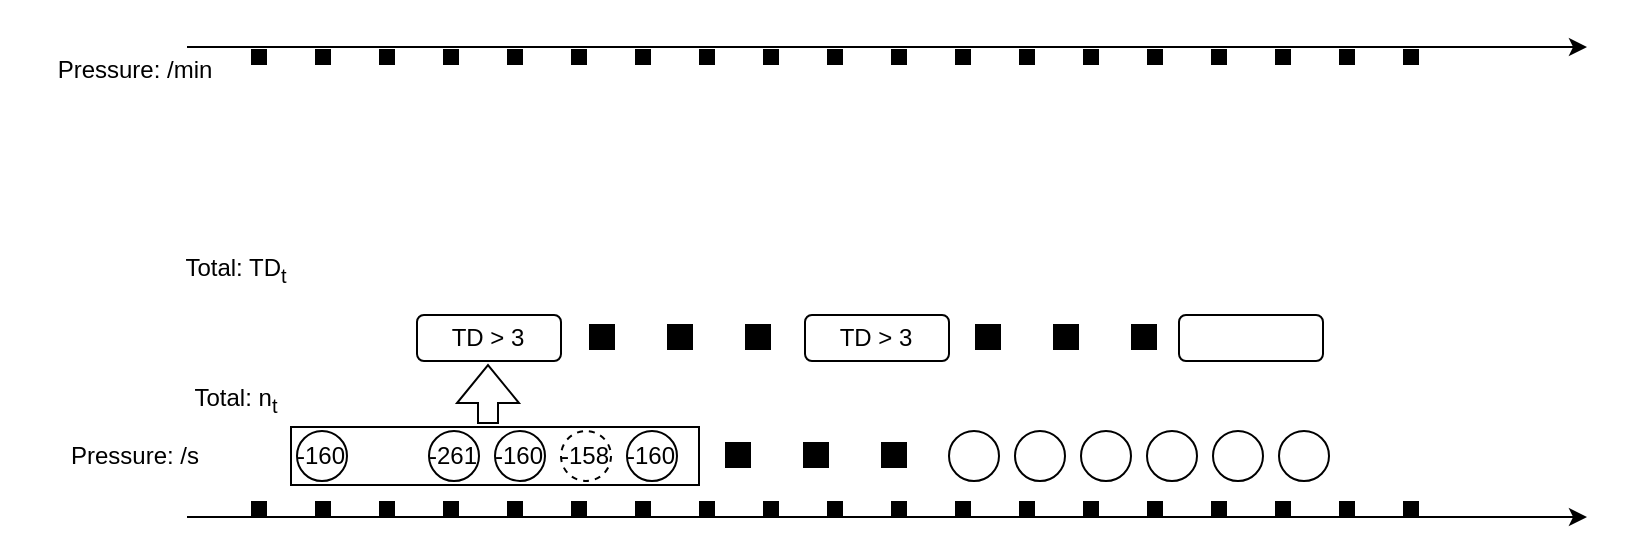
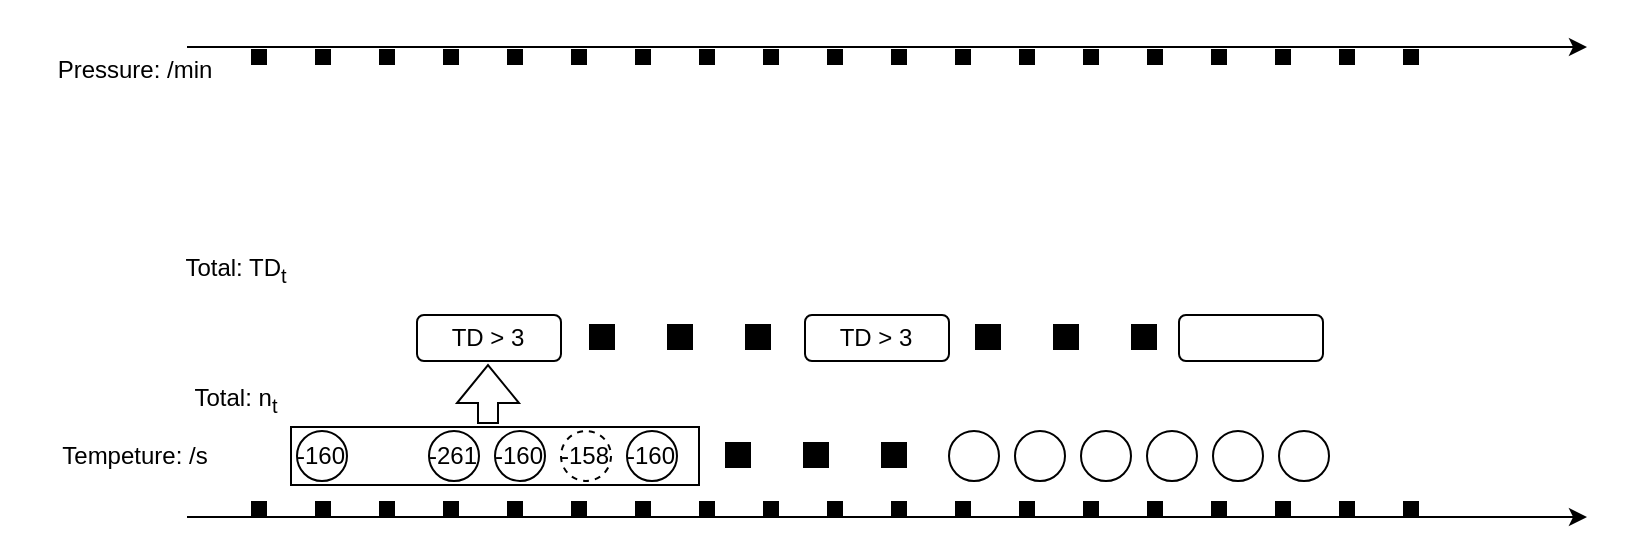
- <mxCell id="16" value="Pressure: /s" style="text;html=1;align=center;verticalAlign=middle;whiteSpace=wrap;rounded=0;" vertex="1" parent="1"><mxGeometry x="20" y="212.5" width="95" height="30" as="geometry" /></mxCell>
+ <mxCell id="16" value="Tempeture: /s" style="text;html=1;align=center;verticalAlign=middle;whiteSpace=wrap;rounded=0;" vertex="1" parent="1"><mxGeometry x="20" y="212.5" width="95" height="30" as="geometry" /></mxCell>
